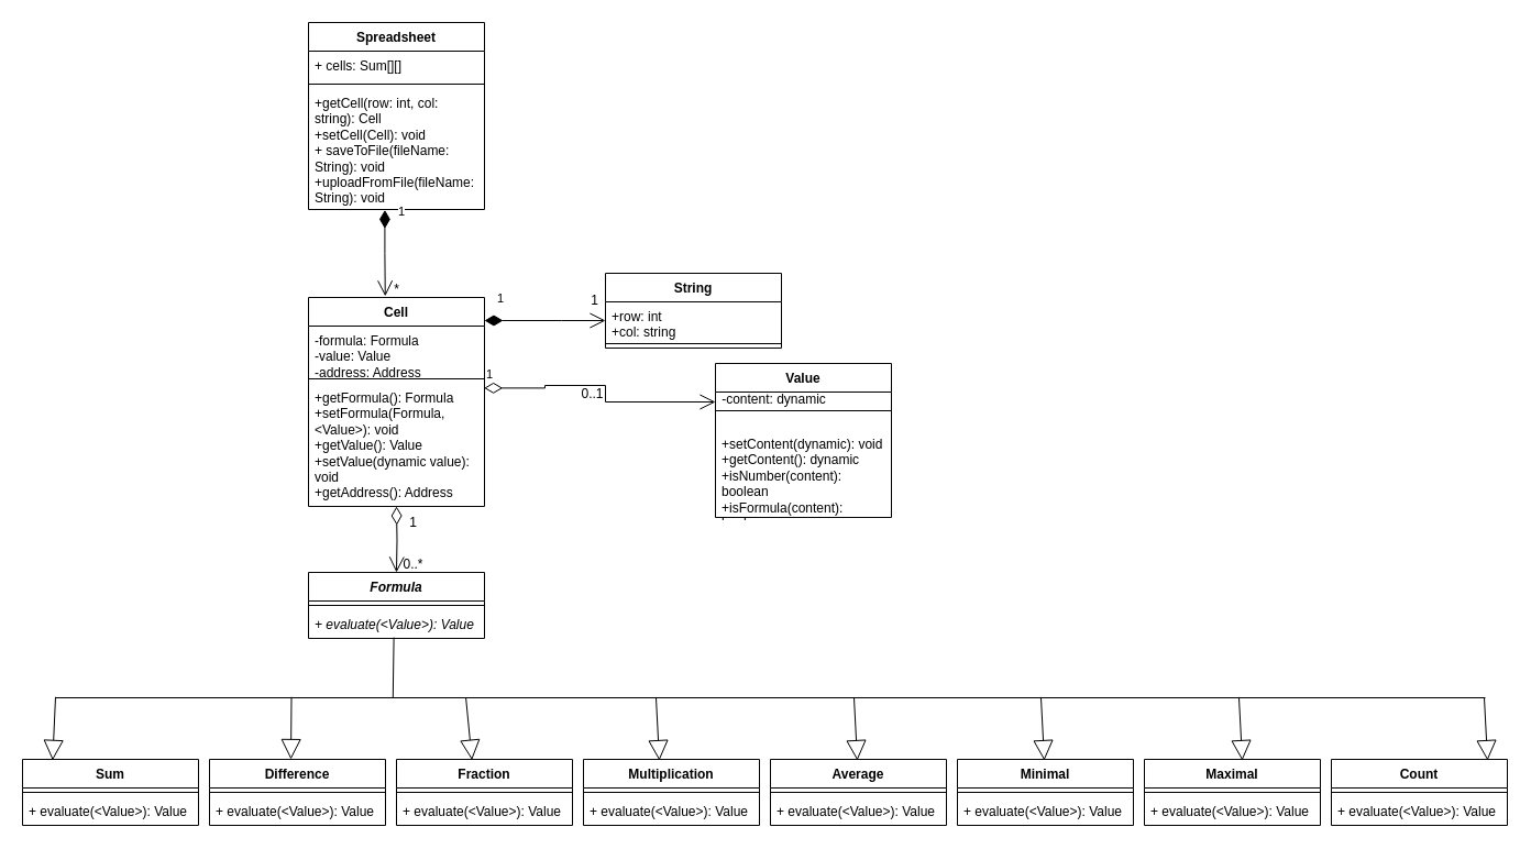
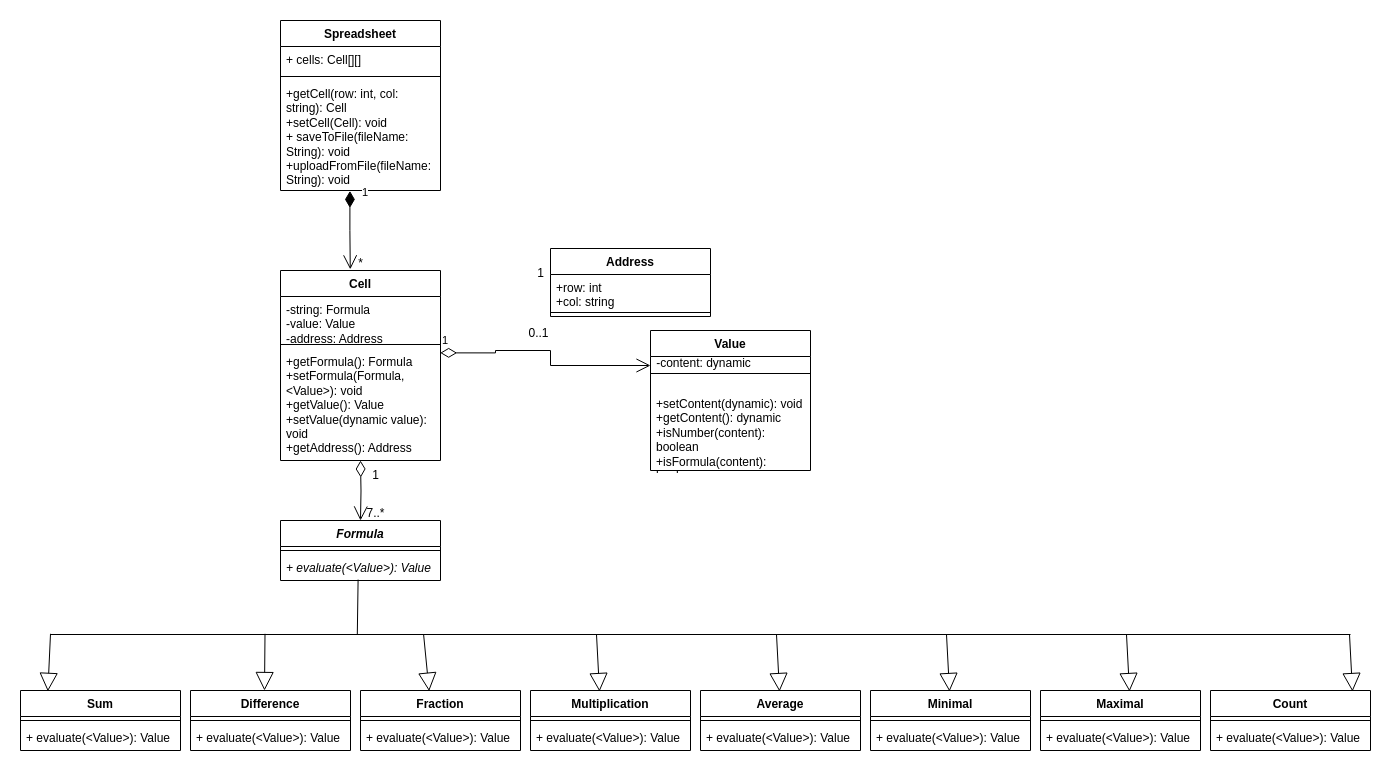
- <mxCell id="7" value="+ cells: Sum[][]" style="text;strokeColor=none;fillColor=none;align=left;verticalAlign=top;spacingLeft=4;spacingRight=4;overflow=hidden;rotatable=0;points=[[0,0.5],[1,0.5]];portConstraint=eastwest;whiteSpace=wrap;html=1;" vertex="1" parent="6"><mxGeometry y="26" width="160" height="26" as="geometry" /></mxCell>
+ <mxCell id="7" value="+ cells: Cell[][]" style="text;strokeColor=none;fillColor=none;align=left;verticalAlign=top;spacingLeft=4;spacingRight=4;overflow=hidden;rotatable=0;points=[[0,0.5],[1,0.5]];portConstraint=eastwest;whiteSpace=wrap;html=1;" vertex="1" parent="6"><mxGeometry y="26" width="160" height="26" as="geometry" /></mxCell>
- <mxCell id="10" value="String" style="swimlane;fontStyle=1;align=center;verticalAlign=top;childLayout=stackLayout;horizontal=1;startSize=26;horizontalStack=0;resizeParent=1;resizeParentMax=0;resizeLast=0;collapsible=1;marginBottom=0;whiteSpace=wrap;html=1;" vertex="1" parent="1"><mxGeometry x="550" y="248" width="160" height="68" as="geometry" /></mxCell>
+ <mxCell id="10" value="Address" style="swimlane;fontStyle=1;align=center;verticalAlign=top;childLayout=stackLayout;horizontal=1;startSize=26;horizontalStack=0;resizeParent=1;resizeParentMax=0;resizeLast=0;collapsible=1;marginBottom=0;whiteSpace=wrap;html=1;" vertex="1" parent="1"><mxGeometry x="550" y="248" width="160" height="68" as="geometry" /></mxCell>
- <mxCell id="55" value="1" style="endArrow=open;html=1;endSize=12;startArrow=diamondThin;startSize=14;startFill=1;edgeStyle=orthogonalEdgeStyle;align=left;verticalAlign=bottom;rounded=0;" edge="1" parent="1" source="2" target="11"><mxGeometry x="-0.818" y="11" relative="1" as="geometry"><mxPoint x="359" y="210" as="sourcePoint" /><mxPoint x="360" y="279" as="targetPoint" /><mxPoint as="offset" /><Array as="points"><mxPoint x="510" y="291" /><mxPoint x="510" y="291" /></Array></mxGeometry></mxCell>
- <mxCell id="3" value="-formula: Formula&lt;br&gt;-value: Value&lt;br&gt;-address: Address" style="text;strokeColor=none;fillColor=none;align=left;verticalAlign=top;spacingLeft=4;spacingRight=4;overflow=hidden;rotatable=0;points=[[0,0.5],[1,0.5]];portConstraint=eastwest;whiteSpace=wrap;html=1;" vertex="1" parent="2"><mxGeometry y="26" width="160" height="44" as="geometry" /></mxCell>
+ <mxCell id="3" value="-string: Formula&lt;br&gt;-value: Value&lt;br&gt;-address: Address" style="text;strokeColor=none;fillColor=none;align=left;verticalAlign=top;spacingLeft=4;spacingRight=4;overflow=hidden;rotatable=0;points=[[0,0.5],[1,0.5]];portConstraint=eastwest;whiteSpace=wrap;html=1;" vertex="1" parent="2"><mxGeometry y="26" width="160" height="44" as="geometry" /></mxCell>
- <mxCell id="58" value="0..1" style="text;html=1;align=center;verticalAlign=middle;resizable=0;points=[];autosize=1;strokeColor=none;fillColor=none;" vertex="1" parent="1"><mxGeometry x="518" y="343" width="40" height="30" as="geometry" /></mxCell>
+ <mxCell id="58" value="0..1" style="text;html=1;align=center;verticalAlign=middle;resizable=0;points=[];autosize=1;strokeColor=none;fillColor=none;" vertex="1" parent="1"><mxGeometry x="518" y="318" width="40" height="30" as="geometry" /></mxCell>
- <mxCell id="61" value="0..*" style="text;html=1;align=center;verticalAlign=middle;resizable=0;points=[];autosize=1;strokeColor=none;fillColor=none;" vertex="1" parent="1"><mxGeometry x="355" y="498" width="40" height="30" as="geometry" /></mxCell>
+ <mxCell id="61" value="7..*" style="text;html=1;align=center;verticalAlign=middle;resizable=0;points=[];autosize=1;strokeColor=none;fillColor=none;" vertex="1" parent="1"><mxGeometry x="355" y="498" width="40" height="30" as="geometry" /></mxCell>
